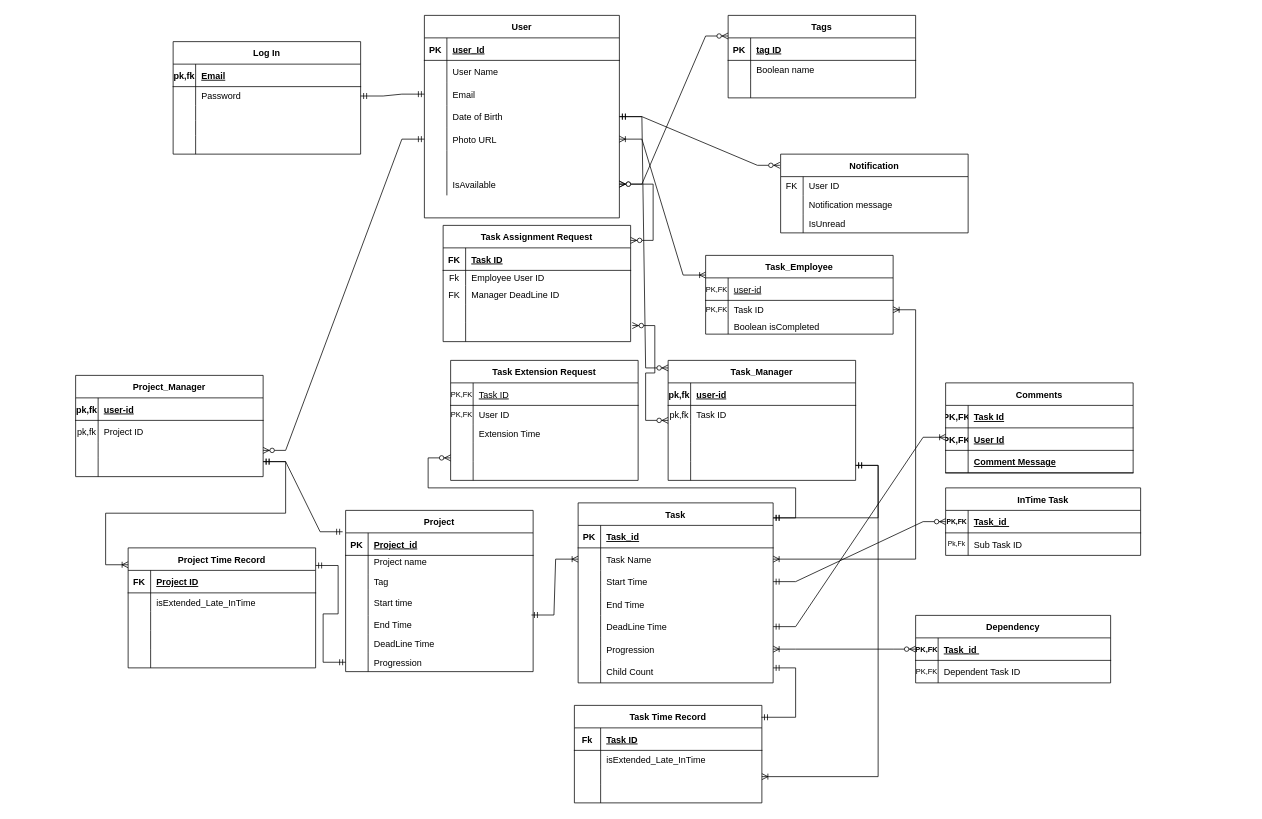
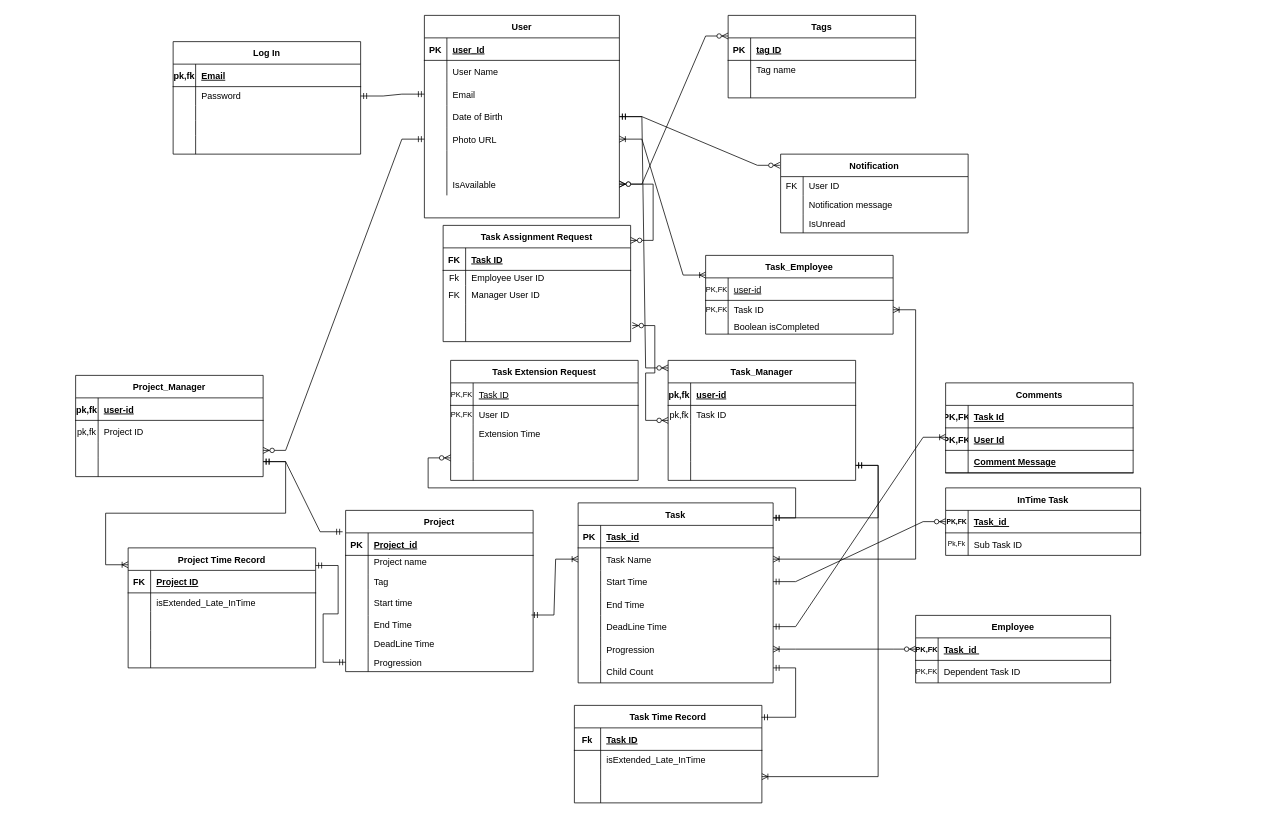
- <mxCell id="30" value="Boolean name" style="shape=partialRectangle;overflow=hidden;connectable=0;fillColor=none;top=0;left=0;bottom=0;right=0;align=left;spacingLeft=6;" parent="28" vertex="1"><mxGeometry x="30" width="220" height="25" as="geometry"><mxRectangle width="220" height="25" as="alternateBounds" /></mxGeometry></mxCell>
+ <mxCell id="30" value="Tag name" style="shape=partialRectangle;overflow=hidden;connectable=0;fillColor=none;top=0;left=0;bottom=0;right=0;align=left;spacingLeft=6;" parent="28" vertex="1"><mxGeometry x="30" width="220" height="25" as="geometry"><mxRectangle width="220" height="25" as="alternateBounds" /></mxGeometry></mxCell>
- <mxCell id="146" value="Manager DeadLine ID" style="shape=partialRectangle;overflow=hidden;connectable=0;fillColor=none;top=0;left=0;bottom=0;right=0;align=left;spacingLeft=6;fontStyle=0" parent="144" vertex="1"><mxGeometry x="30" width="220" height="25" as="geometry"><mxRectangle width="220" height="25" as="alternateBounds" /></mxGeometry></mxCell>
+ <mxCell id="146" value="Manager User ID" style="shape=partialRectangle;overflow=hidden;connectable=0;fillColor=none;top=0;left=0;bottom=0;right=0;align=left;spacingLeft=6;fontStyle=0" parent="144" vertex="1"><mxGeometry x="30" width="220" height="25" as="geometry"><mxRectangle width="220" height="25" as="alternateBounds" /></mxGeometry></mxCell>
- <mxCell id="160" value="Dependency" style="shape=table;startSize=30;container=1;collapsible=1;childLayout=tableLayout;fixedRows=1;rowLines=0;fontStyle=1;align=center;resizeLast=1;" parent="1" vertex="1"><mxGeometry x="1220" y="820" width="260" height="90" as="geometry" /></mxCell>
+ <mxCell id="160" value="Employee" style="shape=table;startSize=30;container=1;collapsible=1;childLayout=tableLayout;fixedRows=1;rowLines=0;fontStyle=1;align=center;resizeLast=1;" parent="1" vertex="1"><mxGeometry x="1220" y="820" width="260" height="90" as="geometry" /></mxCell>
